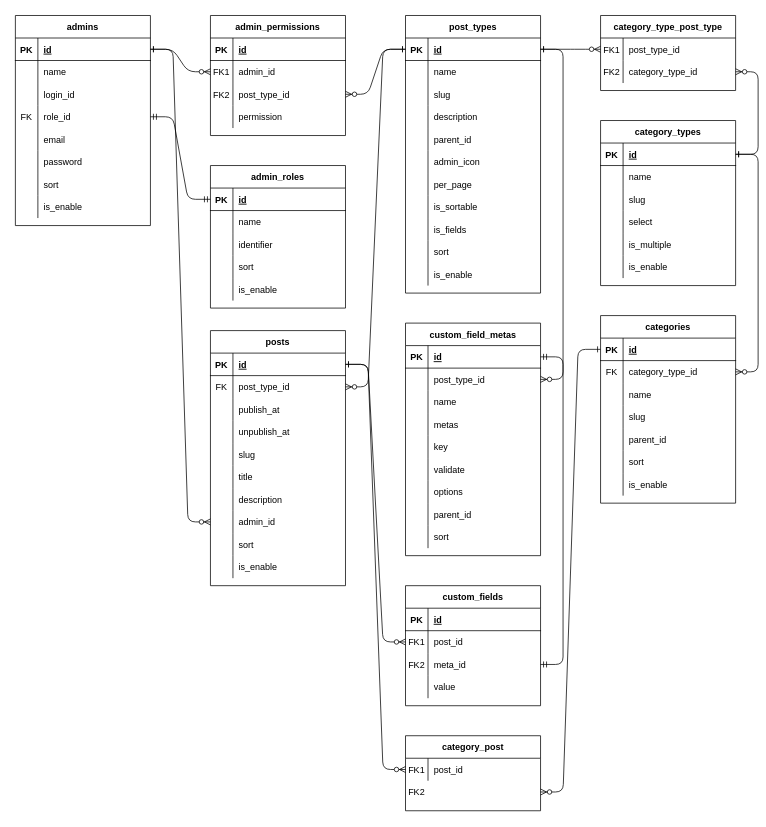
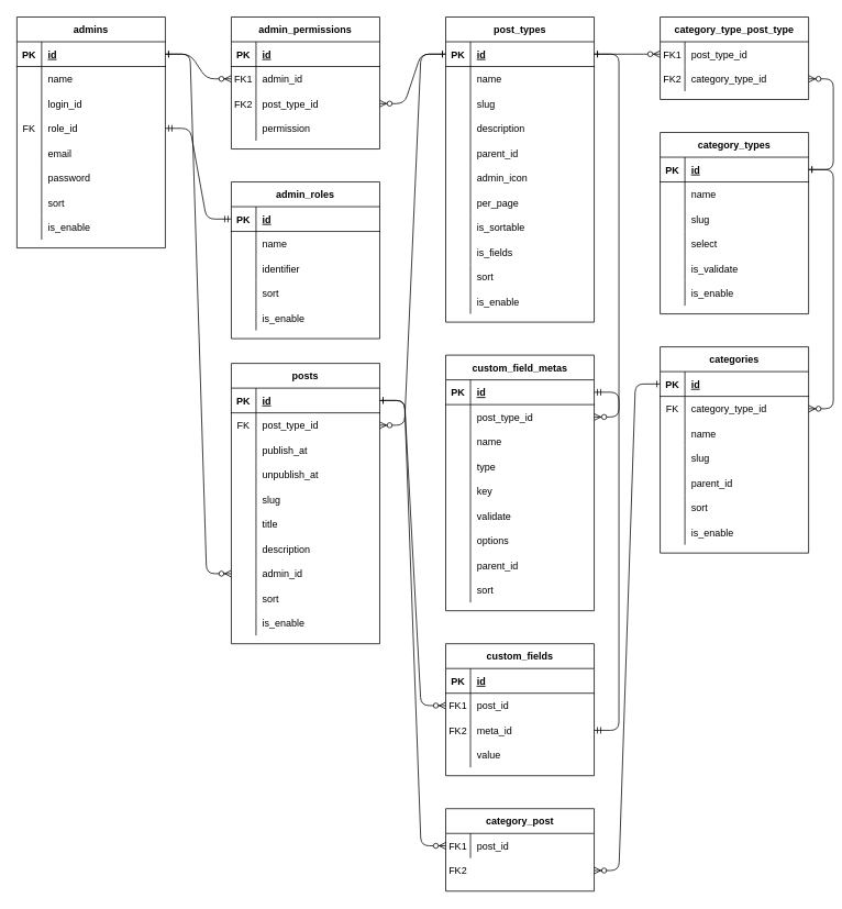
- <mxCell id="138" value="is_multiple" style="shape=partialRectangle;connectable=0;fillColor=none;top=0;left=0;bottom=0;right=0;align=left;spacingLeft=6;overflow=hidden;" parent="136" vertex="1"><mxGeometry x="30" width="150" height="30" as="geometry" /></mxCell>
+ <mxCell id="138" value="is_validate" style="shape=partialRectangle;connectable=0;fillColor=none;top=0;left=0;bottom=0;right=0;align=left;spacingLeft=6;overflow=hidden;" parent="136" vertex="1"><mxGeometry x="30" width="150" height="30" as="geometry" /></mxCell>
- <mxCell id="214" value="metas" style="shape=partialRectangle;connectable=0;fillColor=none;top=0;left=0;bottom=0;right=0;align=left;spacingLeft=6;overflow=hidden;" parent="212" vertex="1"><mxGeometry x="30" width="150" height="30" as="geometry" /></mxCell>
+ <mxCell id="214" value="type" style="shape=partialRectangle;connectable=0;fillColor=none;top=0;left=0;bottom=0;right=0;align=left;spacingLeft=6;overflow=hidden;" parent="212" vertex="1"><mxGeometry x="30" width="150" height="30" as="geometry" /></mxCell>
